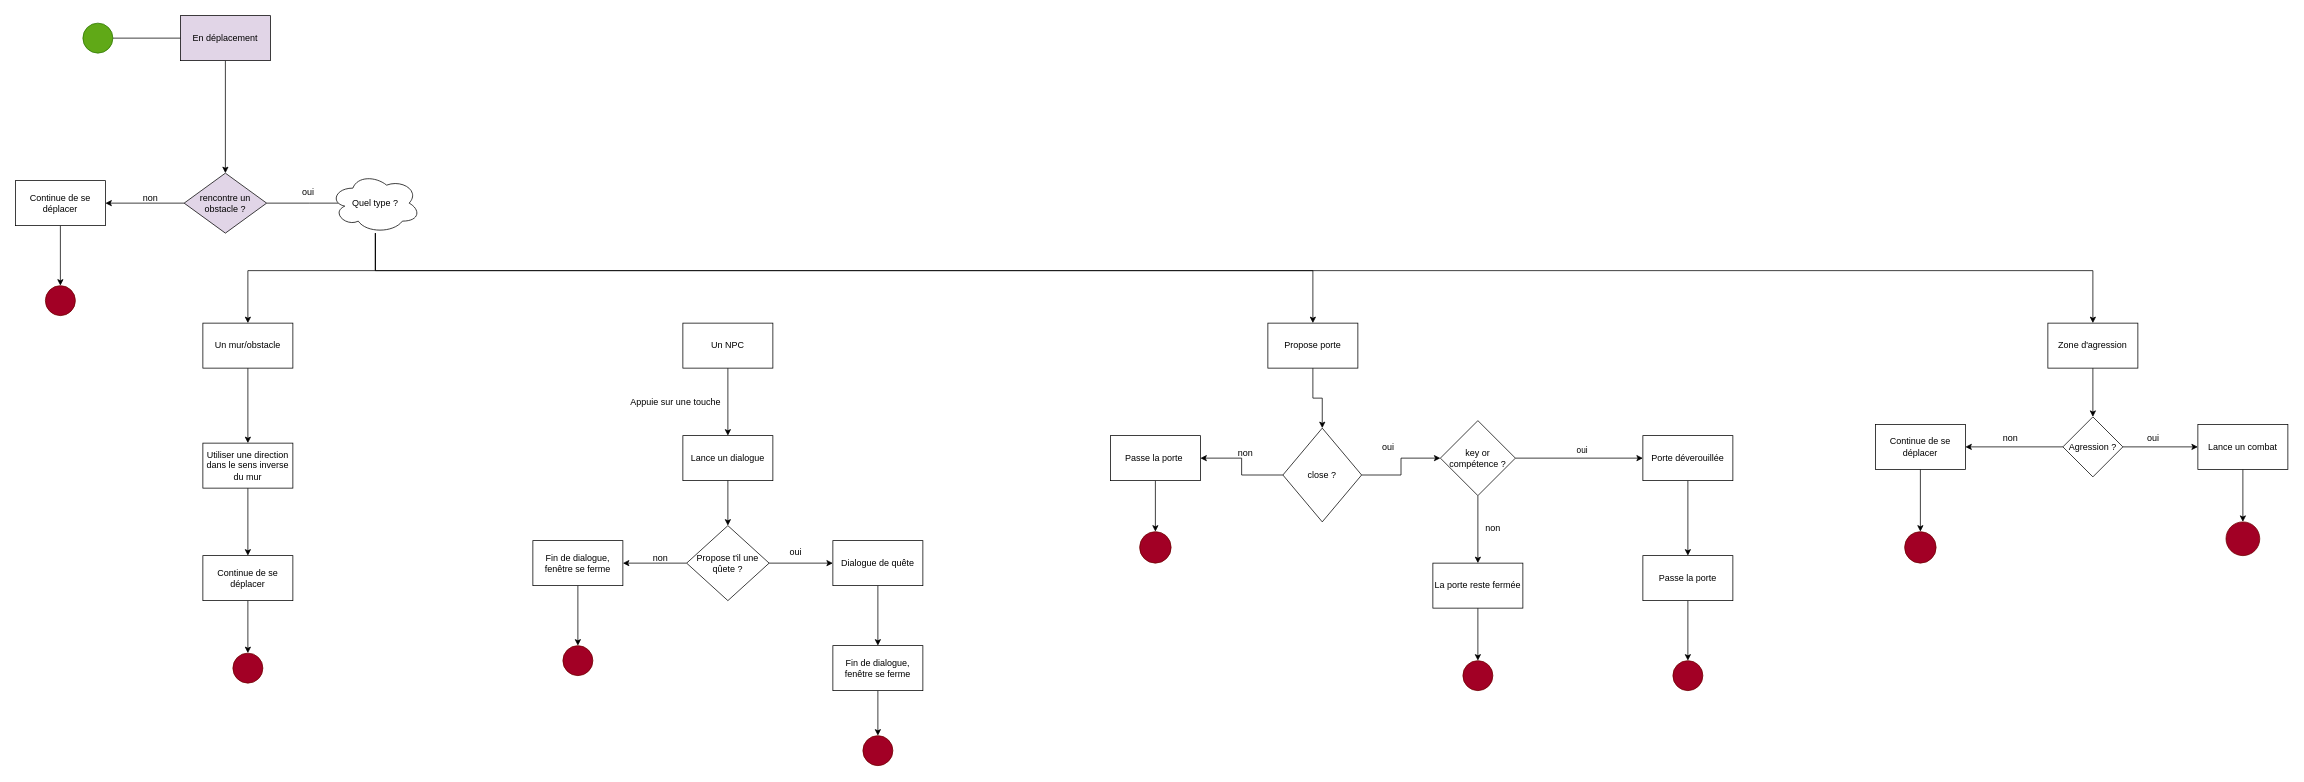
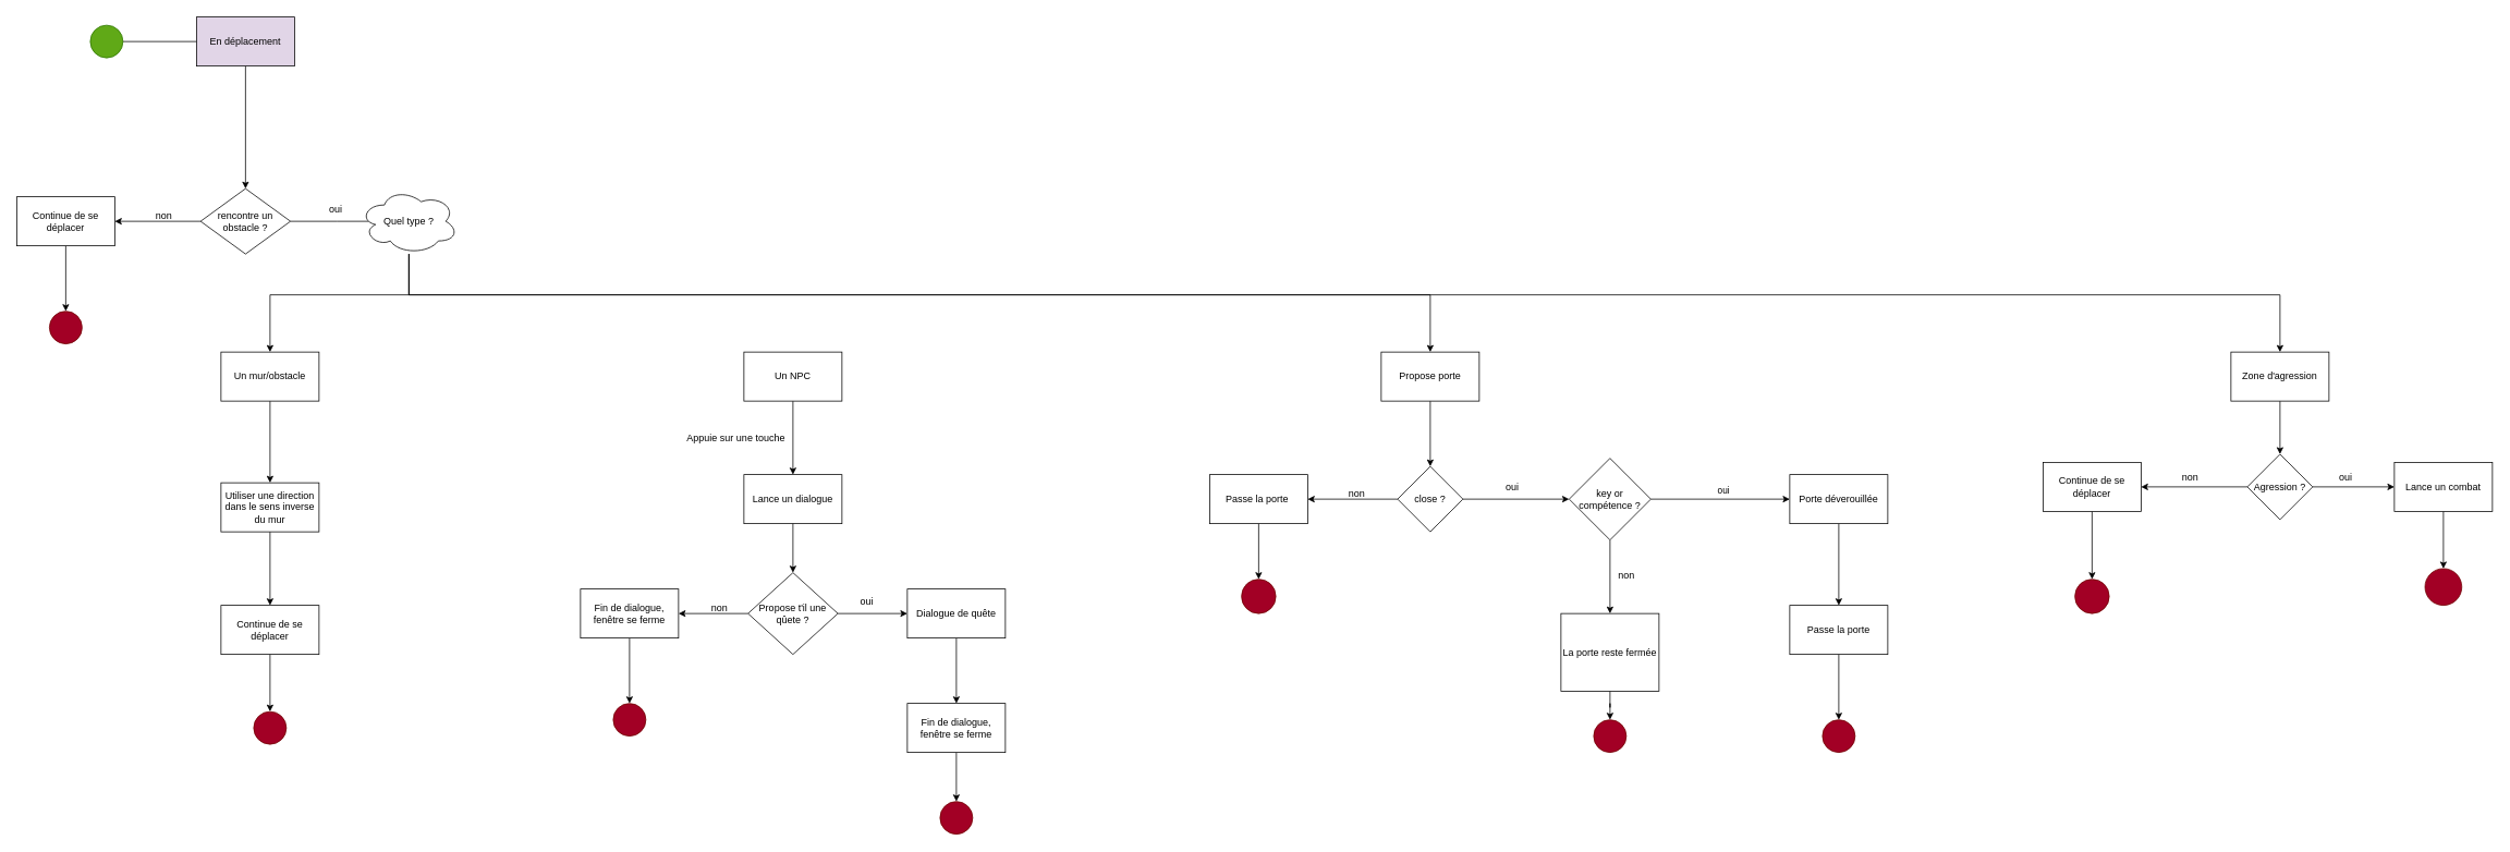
- <mxCell id="8" value="rencontre un obstacle ?" style="rhombus;whiteSpace=wrap;html=1;fillColor=#e1d5e7;" vertex="1" parent="1"><mxGeometry x="245" y="230" width="110" height="80" as="geometry" /></mxCell>
+ <mxCell id="8" value="rencontre un obstacle ?" style="rhombus;whiteSpace=wrap;html=1;" vertex="1" parent="1"><mxGeometry x="245" y="230" width="110" height="80" as="geometry" /></mxCell>
- <mxCell id="47" value="close ?" style="rhombus;whiteSpace=wrap;html=1;" vertex="1" parent="1"><mxGeometry x="1710" y="570" width="105" height="125" as="geometry" /></mxCell>
+ <mxCell id="47" value="close ?" style="rhombus;whiteSpace=wrap;html=1;" vertex="1" parent="1"><mxGeometry x="1710" y="570" width="80" height="80" as="geometry" /></mxCell>
- <mxCell id="58" value="La porte reste fermée" style="rounded=0;whiteSpace=wrap;html=1;" vertex="1" parent="1"><mxGeometry x="1910" y="750" width="120" height="60" as="geometry" /></mxCell>
+ <mxCell id="58" value="La porte reste fermée" style="rounded=0;whiteSpace=wrap;html=1;" vertex="1" parent="1"><mxGeometry x="1910" y="750" width="120" height="95" as="geometry" /></mxCell>
